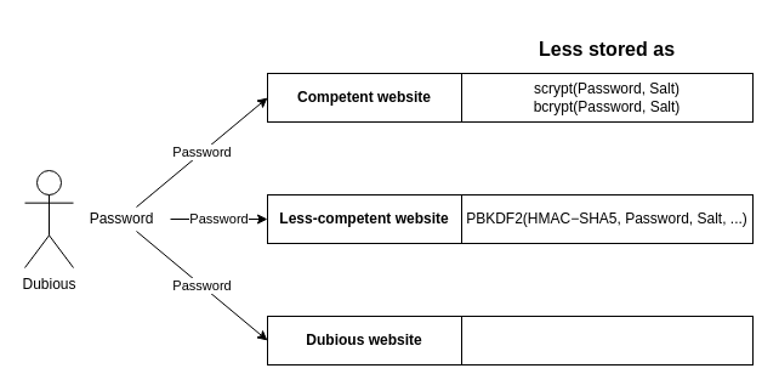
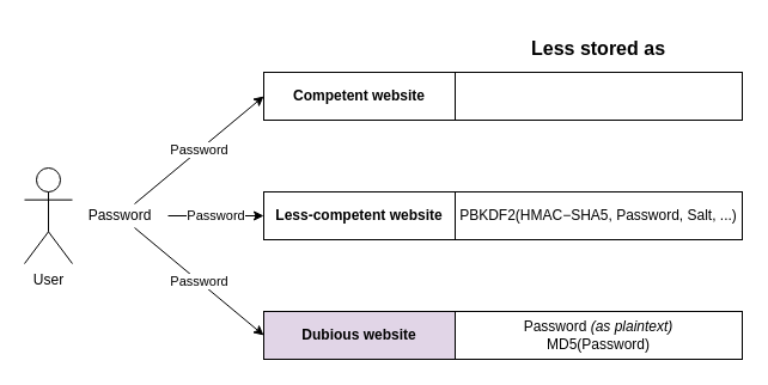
- <mxCell id="14" value="&lt;div&gt;scrypt(Password, Salt)&lt;/div&gt;&lt;div&gt;bcrypt(Password, Salt)&lt;br&gt;&lt;/div&gt;" style="text;html=1;strokeColor=none;fillColor=none;align=center;verticalAlign=middle;whiteSpace=wrap;rounded=0;" vertex="1" parent="1"><mxGeometry x="380" y="60" width="240" height="40" as="geometry" /></mxCell>
- <mxCell id="5" value="Dubious" style="shape=umlActor;verticalLabelPosition=bottom;verticalAlign=top;html=1;outlineConnect=0;" vertex="1" parent="1"><mxGeometry x="20" y="140" width="40" height="80" as="geometry" /></mxCell>
+ <mxCell id="5" value="User" style="shape=umlActor;verticalLabelPosition=bottom;verticalAlign=top;html=1;outlineConnect=0;" vertex="1" parent="1"><mxGeometry x="20" y="140" width="40" height="80" as="geometry" /></mxCell>
- <mxCell id="9" value="Dubious website" style="rounded=0;whiteSpace=wrap;html=1;fontStyle=1" vertex="1" parent="1"><mxGeometry x="220" y="260" width="160" height="40" as="geometry" /></mxCell>
+ <mxCell id="9" value="Dubious website" style="rounded=0;whiteSpace=wrap;html=1;fontStyle=1;fillColor=#e1d5e7;" vertex="1" parent="1"><mxGeometry x="220" y="260" width="160" height="40" as="geometry" /></mxCell>
+ <mxCell id="16" value="&lt;div&gt;Password&lt;i&gt; (as plaintext)&lt;/i&gt;&lt;/div&gt;&lt;div&gt;MD5(Password)&lt;br&gt;&lt;/div&gt;" style="text;html=1;strokeColor=none;fillColor=none;align=center;verticalAlign=middle;whiteSpace=wrap;rounded=0;" vertex="1" parent="1"><mxGeometry x="380" y="260" width="240" height="40" as="geometry" /></mxCell>
